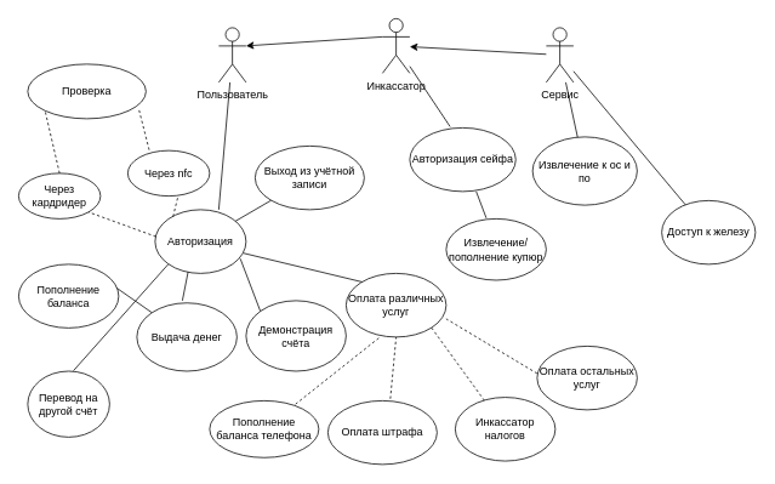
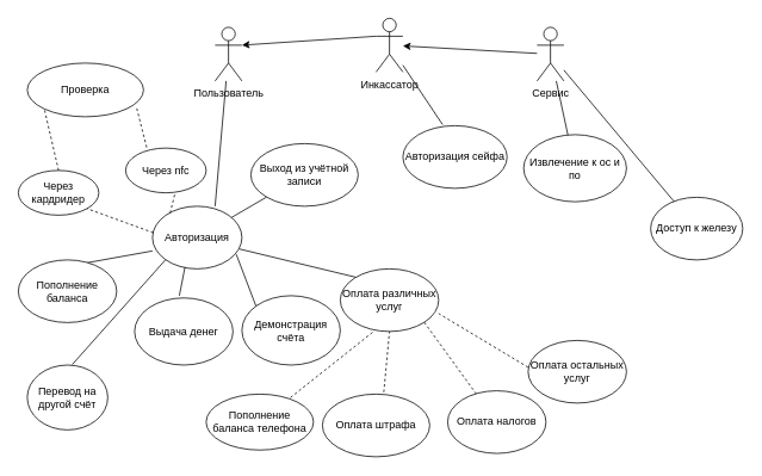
- <mxCell id="39" value="" style="endArrow=none;html=1;rounded=0;entryX=0.627;entryY=1;entryDx=0;entryDy=0;entryPerimeter=0;exitX=0.401;exitY=-0.012;exitDx=0;exitDy=0;exitPerimeter=0;" edge="1" parent="1" source="38" target="36"><mxGeometry width="50" height="50" relative="1" as="geometry"><mxPoint x="340" y="190" as="sourcePoint" /><mxPoint x="390" y="140" as="targetPoint" /></mxGeometry></mxCell>
- <mxCell id="38" value="Извлечение/&lt;br&gt;пополнение купюр" style="ellipse;whiteSpace=wrap;html=1;" vertex="1" parent="1"><mxGeometry x="490" y="240" width="110" height="67.5" as="geometry" /></mxCell>
- <mxCell id="9" value="" style="endArrow=none;html=1;rounded=0;exitX=0.686;exitY=0.049;exitDx=0;exitDy=0;exitPerimeter=0;" edge="1" parent="1" source="10" target="12"><mxGeometry width="50" height="50" relative="1" as="geometry"><mxPoint x="190" y="380" as="sourcePoint" /><mxPoint x="190" y="380" as="targetPoint" /></mxGeometry></mxCell>
+ <mxCell id="9" value="" style="endArrow=none;html=1;rounded=0;exitX=0.686;exitY=0.049;exitDx=0;exitDy=0;exitPerimeter=0;entryX=0;entryY=0.714;entryDx=0;entryDy=0;entryPerimeter=0;" edge="1" parent="1" source="10" target="5"><mxGeometry width="50" height="50" relative="1" as="geometry"><mxPoint x="190" y="380" as="sourcePoint" /><mxPoint x="190" y="380" as="targetPoint" /></mxGeometry></mxCell>
- <mxCell id="30" value="Инкассатор налогов" style="ellipse;whiteSpace=wrap;html=1;" vertex="1" parent="1"><mxGeometry x="500" y="436.25" width="110" height="70" as="geometry" /></mxCell>
+ <mxCell id="30" value="Оплата налогов" style="ellipse;whiteSpace=wrap;html=1;" vertex="1" parent="1"><mxGeometry x="500" y="436.25" width="110" height="70" as="geometry" /></mxCell>
